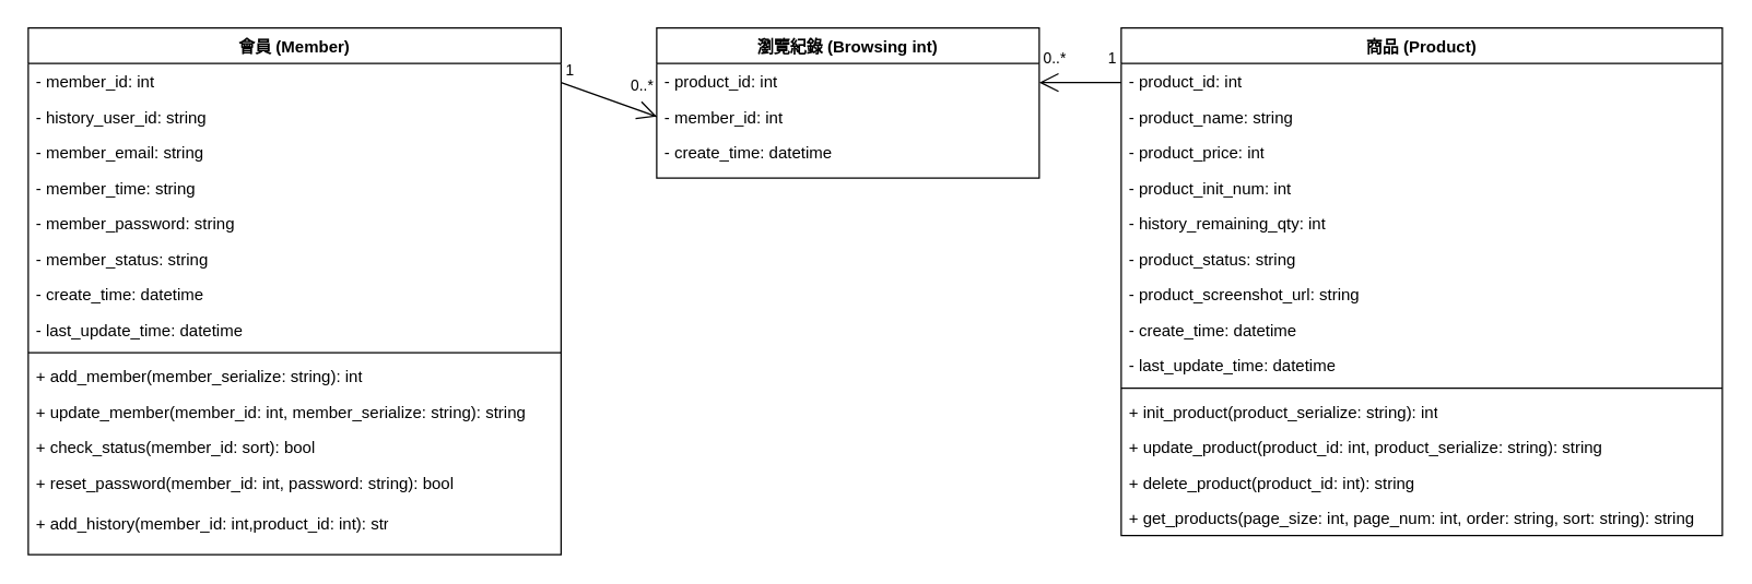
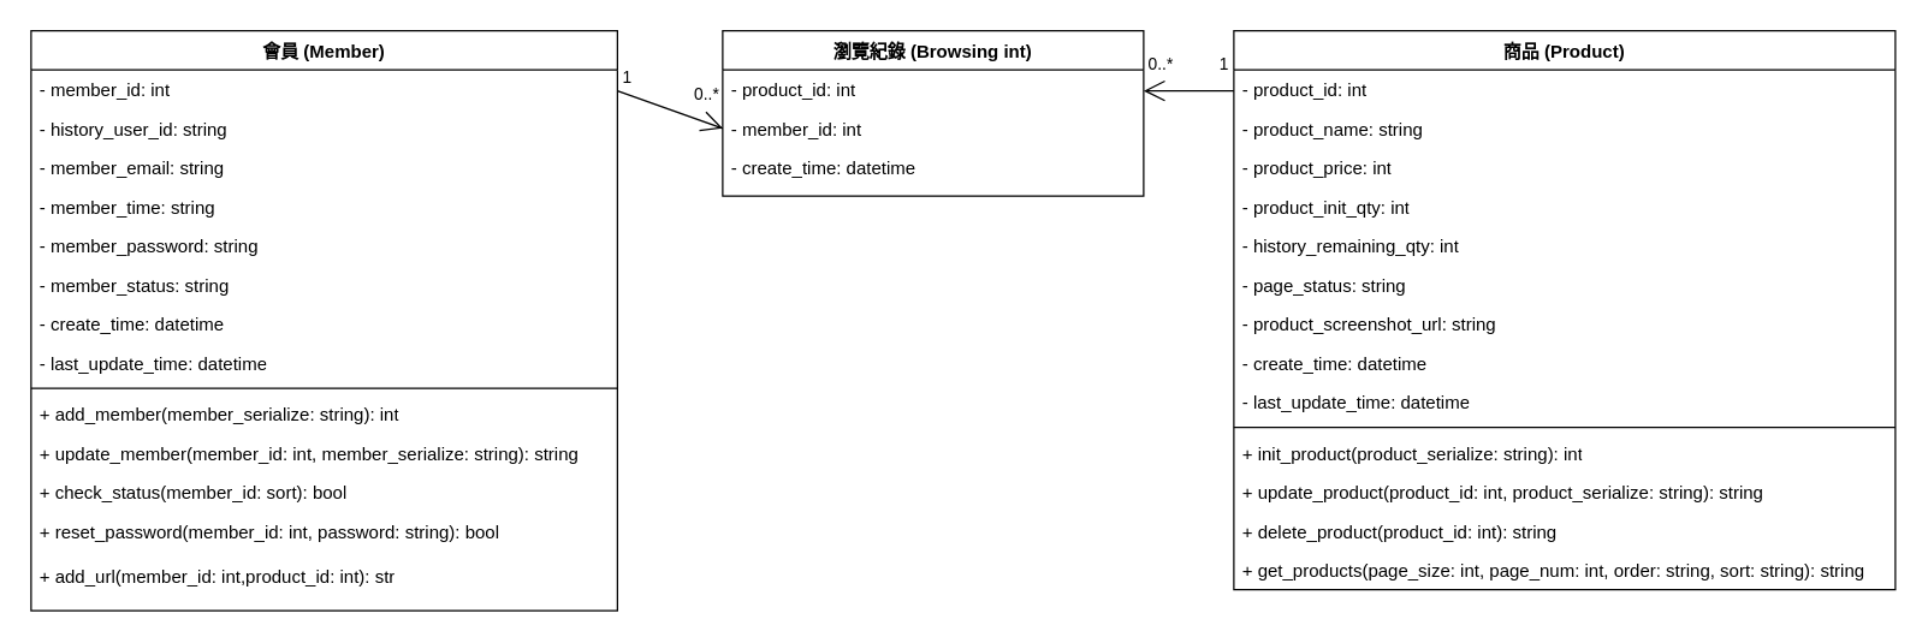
- <mxCell id="21" value="- product_init_num: int" style="text;strokeColor=none;fillColor=none;align=left;verticalAlign=top;spacingLeft=4;spacingRight=4;overflow=hidden;rotatable=0;points=[[0,0.5],[1,0.5]];portConstraint=eastwest;whiteSpace=wrap;html=1;" vertex="1" parent="17"><mxGeometry y="104" width="440" height="26" as="geometry" /></mxCell>
+ <mxCell id="21" value="- product_init_qty: int" style="text;strokeColor=none;fillColor=none;align=left;verticalAlign=top;spacingLeft=4;spacingRight=4;overflow=hidden;rotatable=0;points=[[0,0.5],[1,0.5]];portConstraint=eastwest;whiteSpace=wrap;html=1;" vertex="1" parent="17"><mxGeometry y="104" width="440" height="26" as="geometry" /></mxCell>
- <mxCell id="23" value="- product_status: string" style="text;strokeColor=none;fillColor=none;align=left;verticalAlign=top;spacingLeft=4;spacingRight=4;overflow=hidden;rotatable=0;points=[[0,0.5],[1,0.5]];portConstraint=eastwest;whiteSpace=wrap;html=1;" vertex="1" parent="17"><mxGeometry y="156" width="440" height="26" as="geometry" /></mxCell>
+ <mxCell id="23" value="- page_status: string" style="text;strokeColor=none;fillColor=none;align=left;verticalAlign=top;spacingLeft=4;spacingRight=4;overflow=hidden;rotatable=0;points=[[0,0.5],[1,0.5]];portConstraint=eastwest;whiteSpace=wrap;html=1;" vertex="1" parent="17"><mxGeometry y="156" width="440" height="26" as="geometry" /></mxCell>
- <mxCell id="16" value="+ add_history(member_id: int,product_id: int): str" style="text;strokeColor=none;fillColor=none;align=left;verticalAlign=top;spacingLeft=4;spacingRight=4;overflow=hidden;rotatable=0;points=[[0,0.5],[1,0.5]];portConstraint=eastwest;whiteSpace=wrap;html=1;" vertex="1" parent="2"><mxGeometry y="350" width="390" height="36" as="geometry" /></mxCell>
+ <mxCell id="16" value="+ add_url(member_id: int,product_id: int): str" style="text;strokeColor=none;fillColor=none;align=left;verticalAlign=top;spacingLeft=4;spacingRight=4;overflow=hidden;rotatable=0;points=[[0,0.5],[1,0.5]];portConstraint=eastwest;whiteSpace=wrap;html=1;" vertex="1" parent="2"><mxGeometry y="350" width="390" height="36" as="geometry" /></mxCell>
